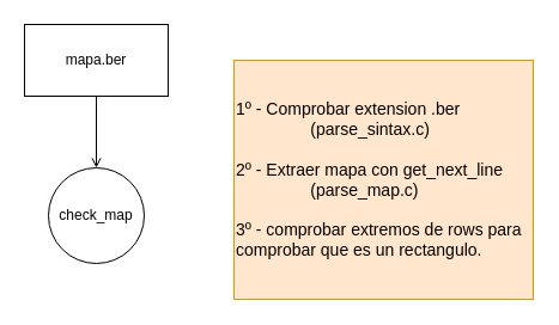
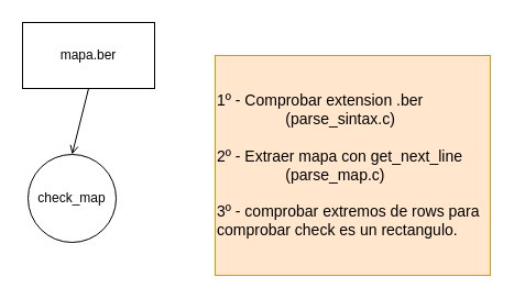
- <mxCell id="5" value="&lt;font style=&quot;font-size: 14px;&quot;&gt;1º - Comprobar extension .ber&lt;/font&gt;&lt;div style=&quot;font-size: 14px;&quot;&gt;&lt;font style=&quot;font-size: 14px;&quot;&gt;&lt;span style=&quot;white-space: pre;&quot;&gt;&#09;&lt;/span&gt;&lt;span style=&quot;white-space: pre;&quot;&gt;&#09;&lt;/span&gt;(parse_sintax.c)&lt;br&gt;&lt;/font&gt;&lt;div style=&quot;&quot;&gt;&lt;font style=&quot;font-size: 14px;&quot;&gt;&lt;br&gt;&lt;/font&gt;&lt;div style=&quot;&quot;&gt;&lt;font style=&quot;font-size: 14px;&quot;&gt;2º - Extraer mapa con get_next_line&lt;/font&gt;&lt;/div&gt;&lt;div style=&quot;&quot;&gt;&lt;font style=&quot;font-size: 14px;&quot;&gt;&lt;span style=&quot;white-space: pre;&quot;&gt;&#09;&lt;/span&gt;&lt;span style=&quot;white-space: pre;&quot;&gt;&#09;&lt;/span&gt;(parse_map.c)&lt;br&gt;&lt;/font&gt;&lt;/div&gt;&lt;div style=&quot;&quot;&gt;&lt;font style=&quot;font-size: 14px;&quot;&gt;&lt;br&gt;&lt;/font&gt;&lt;/div&gt;&lt;div style=&quot;&quot;&gt;&lt;font style=&quot;font-size: 14px;&quot;&gt;3º - comprobar extremos de rows para&lt;/font&gt;&lt;/div&gt;&lt;div style=&quot;&quot;&gt;&lt;font style=&quot;font-size: 14px;&quot;&gt;comprobar que es un rectangulo.&lt;/font&gt;&lt;/div&gt;&lt;/div&gt;&lt;/div&gt;" style="text;html=1;align=left;verticalAlign=middle;whiteSpace=wrap;rounded=0;fillColor=#ffe6cc;strokeColor=#d79b00;" vertex="1" parent="1"><mxGeometry x="195" y="50" width="250" height="200" as="geometry" /></mxCell>
+ <mxCell id="5" value="&lt;font style=&quot;font-size: 14px;&quot;&gt;1º - Comprobar extension .ber&lt;/font&gt;&lt;div style=&quot;font-size: 14px;&quot;&gt;&lt;font style=&quot;font-size: 14px;&quot;&gt;&lt;span style=&quot;white-space: pre;&quot;&gt;&#09;&lt;/span&gt;&lt;span style=&quot;white-space: pre;&quot;&gt;&#09;&lt;/span&gt;(parse_sintax.c)&lt;br&gt;&lt;/font&gt;&lt;div style=&quot;&quot;&gt;&lt;font style=&quot;font-size: 14px;&quot;&gt;&lt;br&gt;&lt;/font&gt;&lt;div style=&quot;&quot;&gt;&lt;font style=&quot;font-size: 14px;&quot;&gt;2º - Extraer mapa con get_next_line&lt;/font&gt;&lt;/div&gt;&lt;div style=&quot;&quot;&gt;&lt;font style=&quot;font-size: 14px;&quot;&gt;&lt;span style=&quot;white-space: pre;&quot;&gt;&#09;&lt;/span&gt;&lt;span style=&quot;white-space: pre;&quot;&gt;&#09;&lt;/span&gt;(parse_map.c)&lt;br&gt;&lt;/font&gt;&lt;/div&gt;&lt;div style=&quot;&quot;&gt;&lt;font style=&quot;font-size: 14px;&quot;&gt;&lt;br&gt;&lt;/font&gt;&lt;/div&gt;&lt;div style=&quot;&quot;&gt;&lt;font style=&quot;font-size: 14px;&quot;&gt;3º - comprobar extremos de rows para&lt;/font&gt;&lt;/div&gt;&lt;div style=&quot;&quot;&gt;&lt;font style=&quot;font-size: 14px;&quot;&gt;comprobar check es un rectangulo.&lt;/font&gt;&lt;/div&gt;&lt;/div&gt;&lt;/div&gt;" style="text;html=1;align=left;verticalAlign=middle;whiteSpace=wrap;rounded=0;fillColor=#ffe6cc;strokeColor=#d79b00;" vertex="1" parent="1"><mxGeometry x="195" y="50" width="250" height="200" as="geometry" /></mxCell>
- <mxCell id="3" value="check_map" style="ellipse;whiteSpace=wrap;html=1;aspect=fixed;" vertex="1" parent="1"><mxGeometry x="40" y="140" width="80" height="80" as="geometry" /></mxCell>
+ <mxCell id="3" value="check_map" style="ellipse;whiteSpace=wrap;html=1;aspect=fixed;" vertex="1" parent="1"><mxGeometry x="25" y="140" width="80" height="80" as="geometry" /></mxCell>
